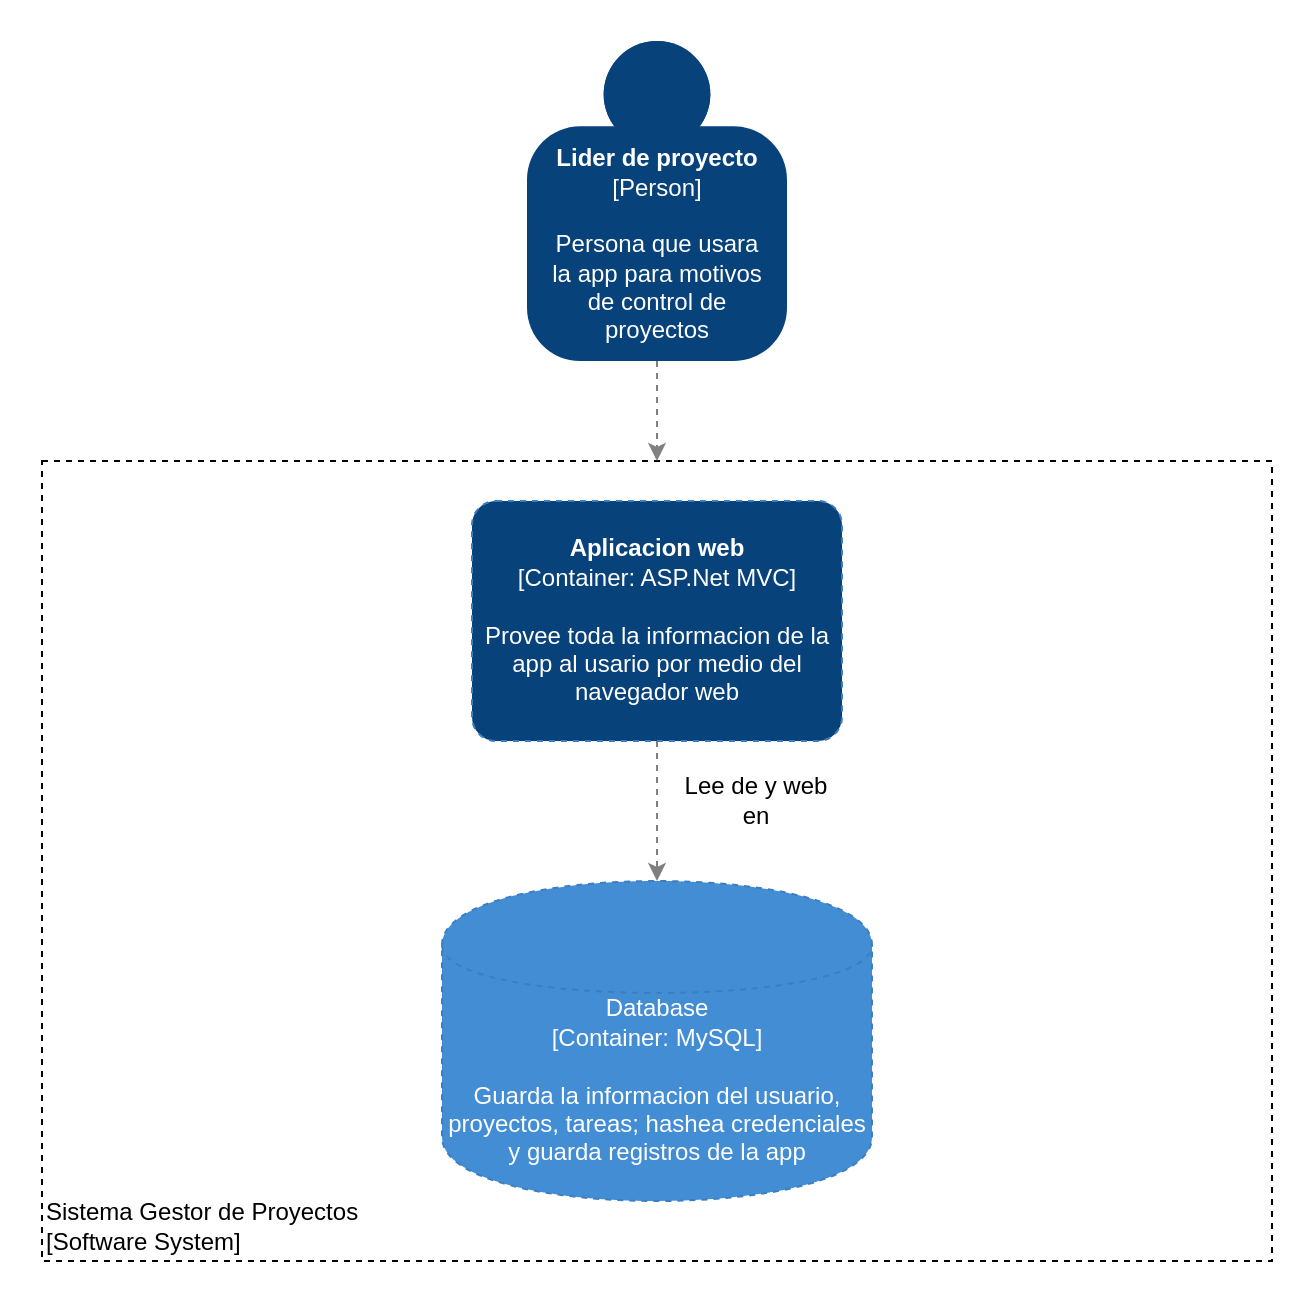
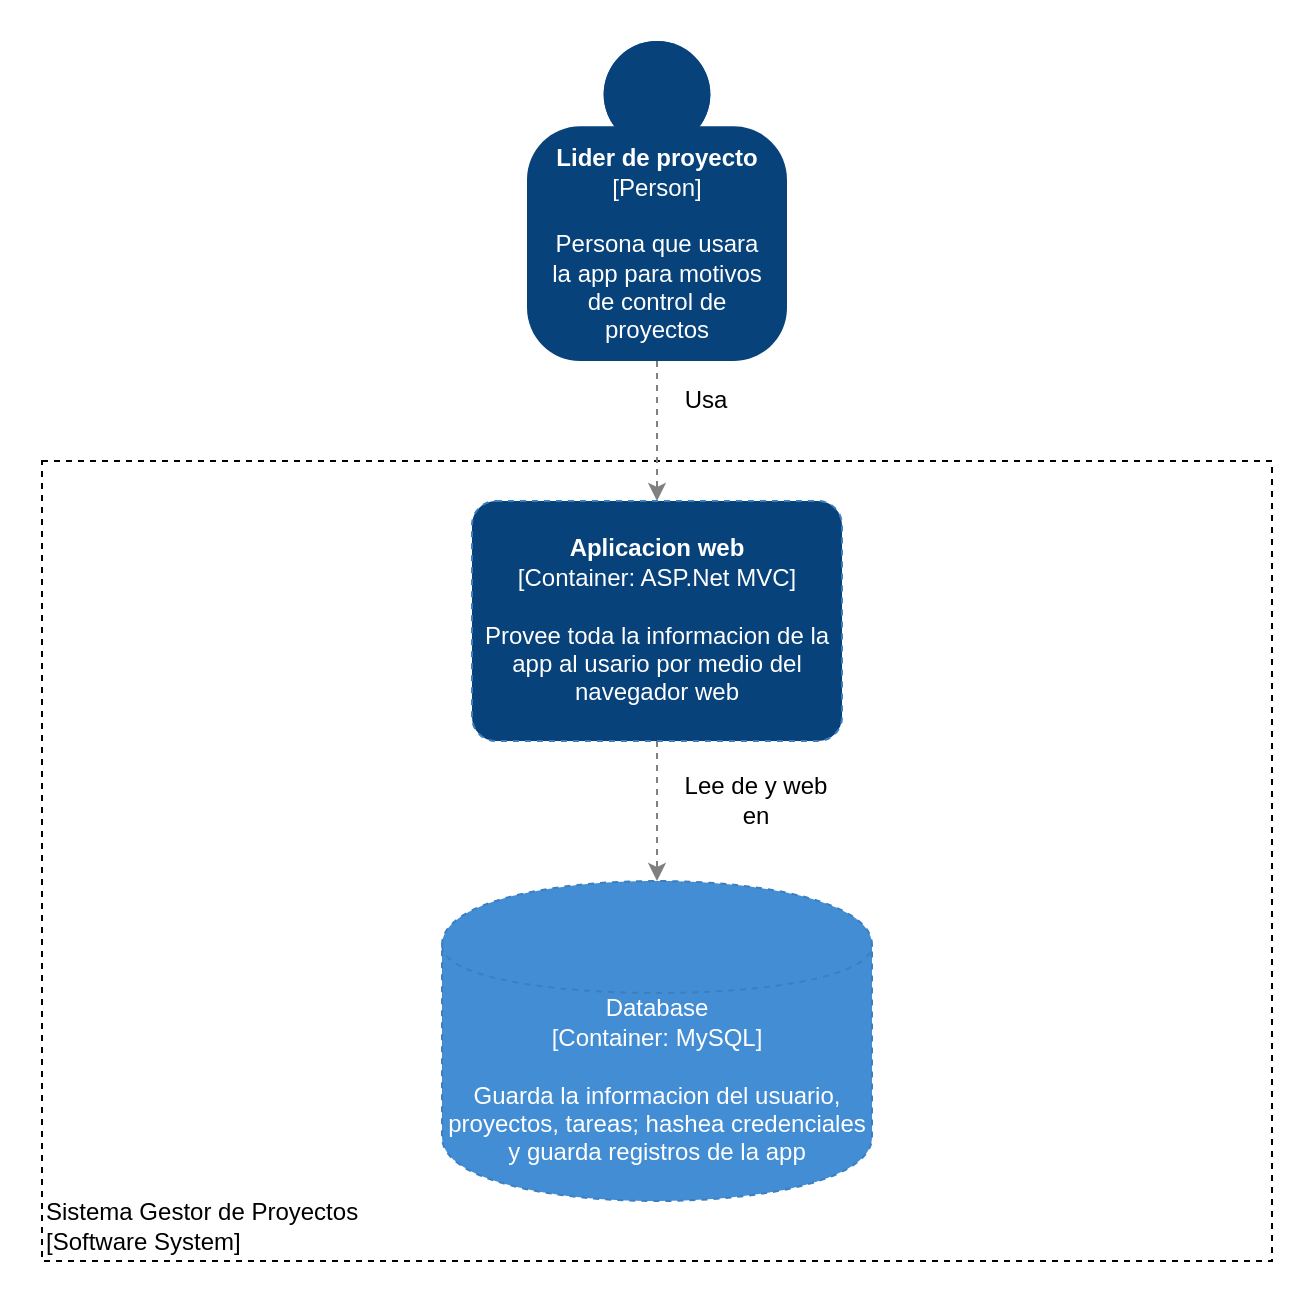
+ <mxCell id="5" value="Usa" style="text;html=1;strokeColor=none;fillColor=none;align=center;verticalAlign=middle;whiteSpace=wrap;rounded=0;dashed=1;" vertex="1" parent="1"><mxGeometry x="333" y="190" width="40" height="20" as="geometry" /></mxCell>
- <mxCell id="3" style="edgeStyle=orthogonalEdgeStyle;rounded=0;orthogonalLoop=1;jettySize=auto;html=1;exitX=0.5;exitY=1;exitDx=0;exitDy=0;exitPerimeter=0;dashed=1;strokeColor=#808080;" edge="1" parent="1" source="4" target="2"><mxGeometry relative="1" as="geometry" /></mxCell>
+ <mxCell id="3" style="edgeStyle=orthogonalEdgeStyle;rounded=0;orthogonalLoop=1;jettySize=auto;html=1;exitX=0.5;exitY=1;exitDx=0;exitDy=0;exitPerimeter=0;dashed=1;strokeColor=#808080;" edge="1" parent="1" source="4" target="7"><mxGeometry relative="1" as="geometry" /></mxCell>
